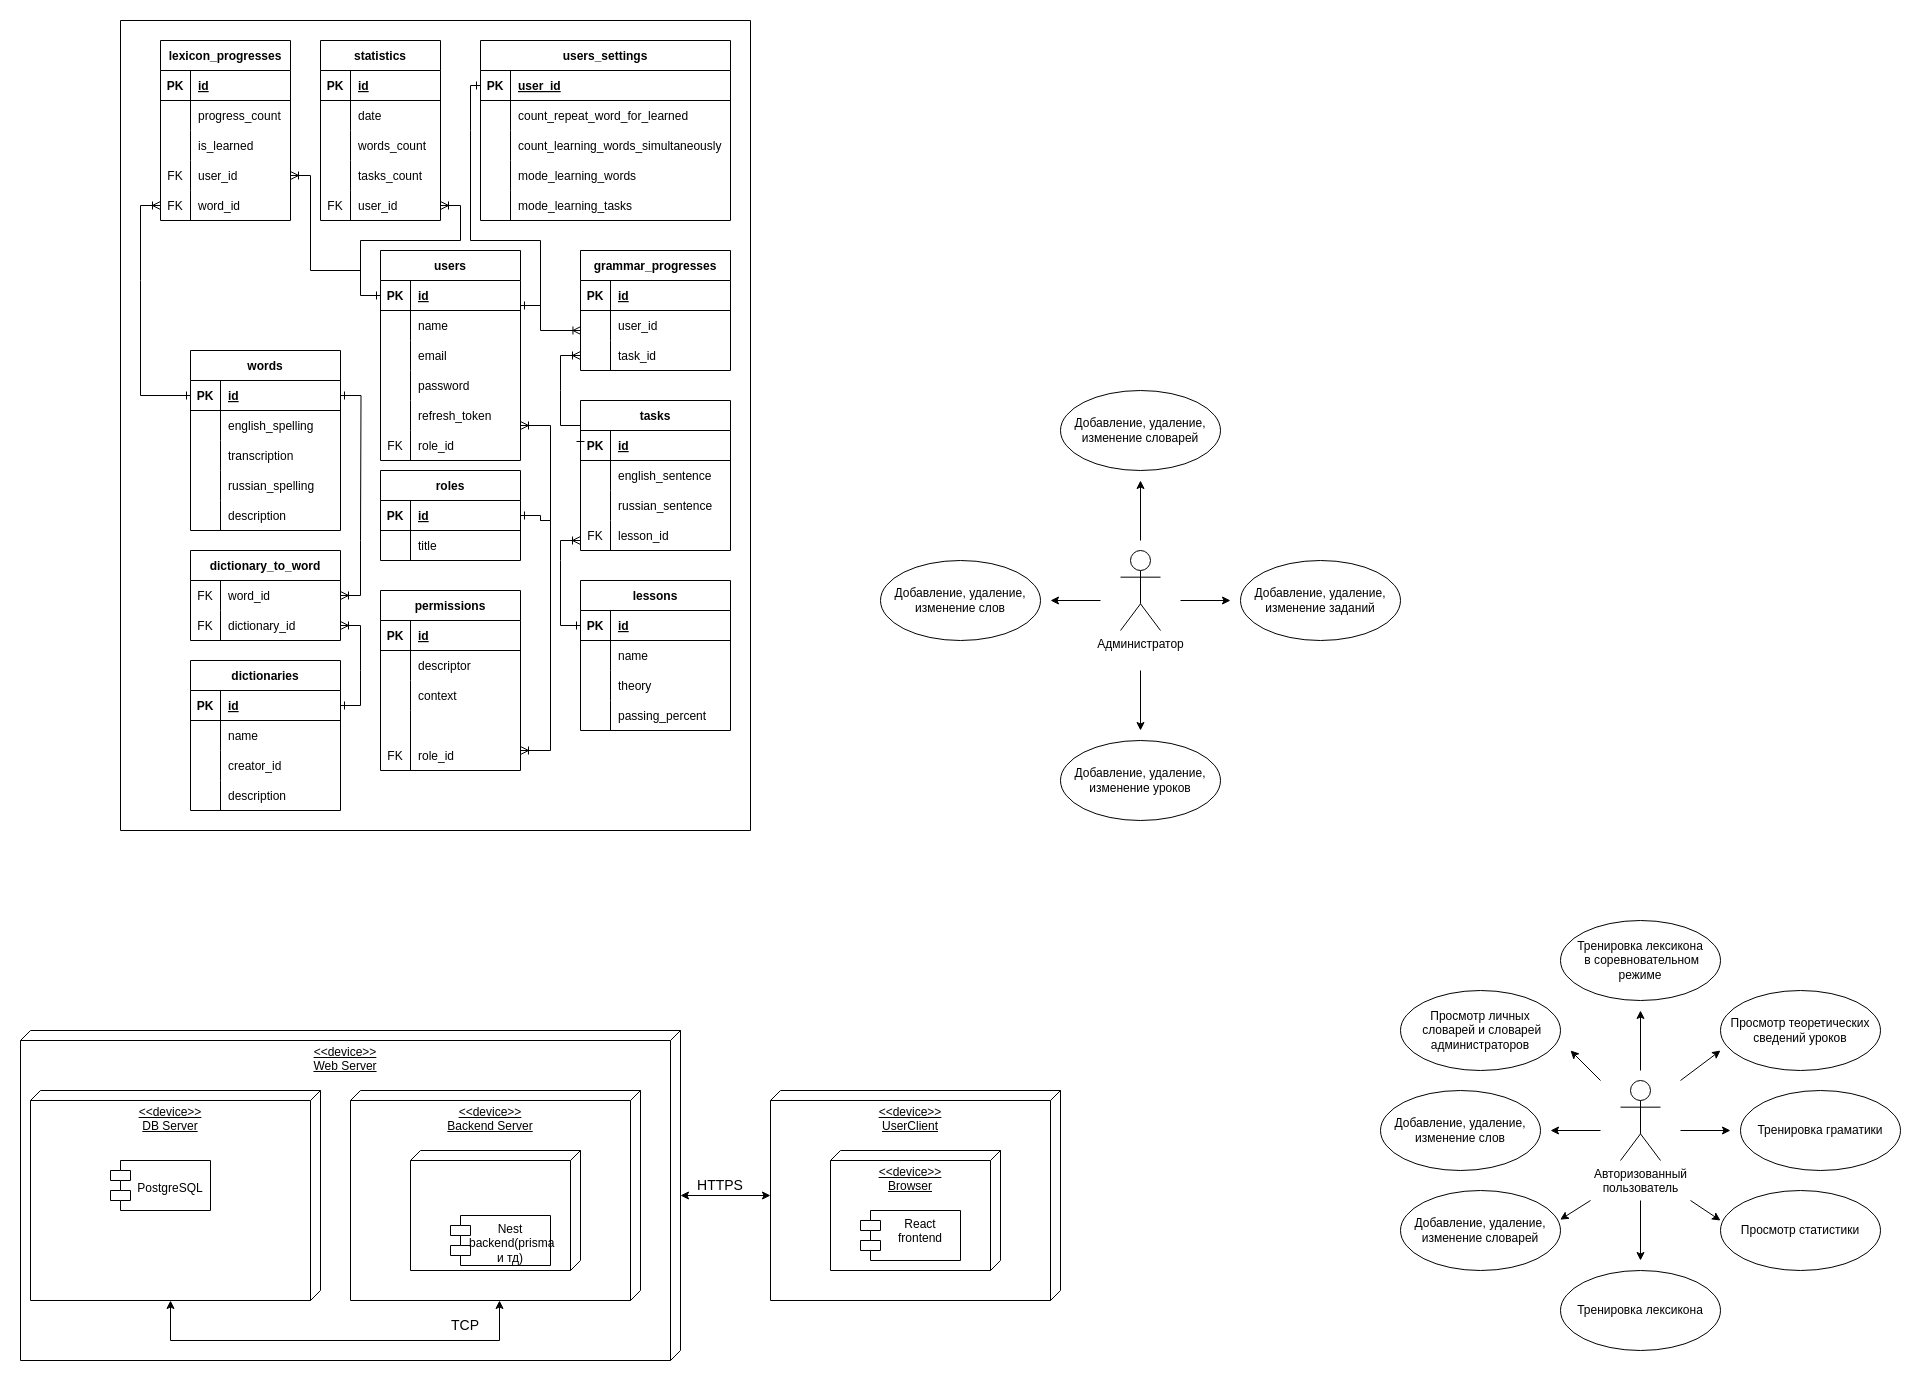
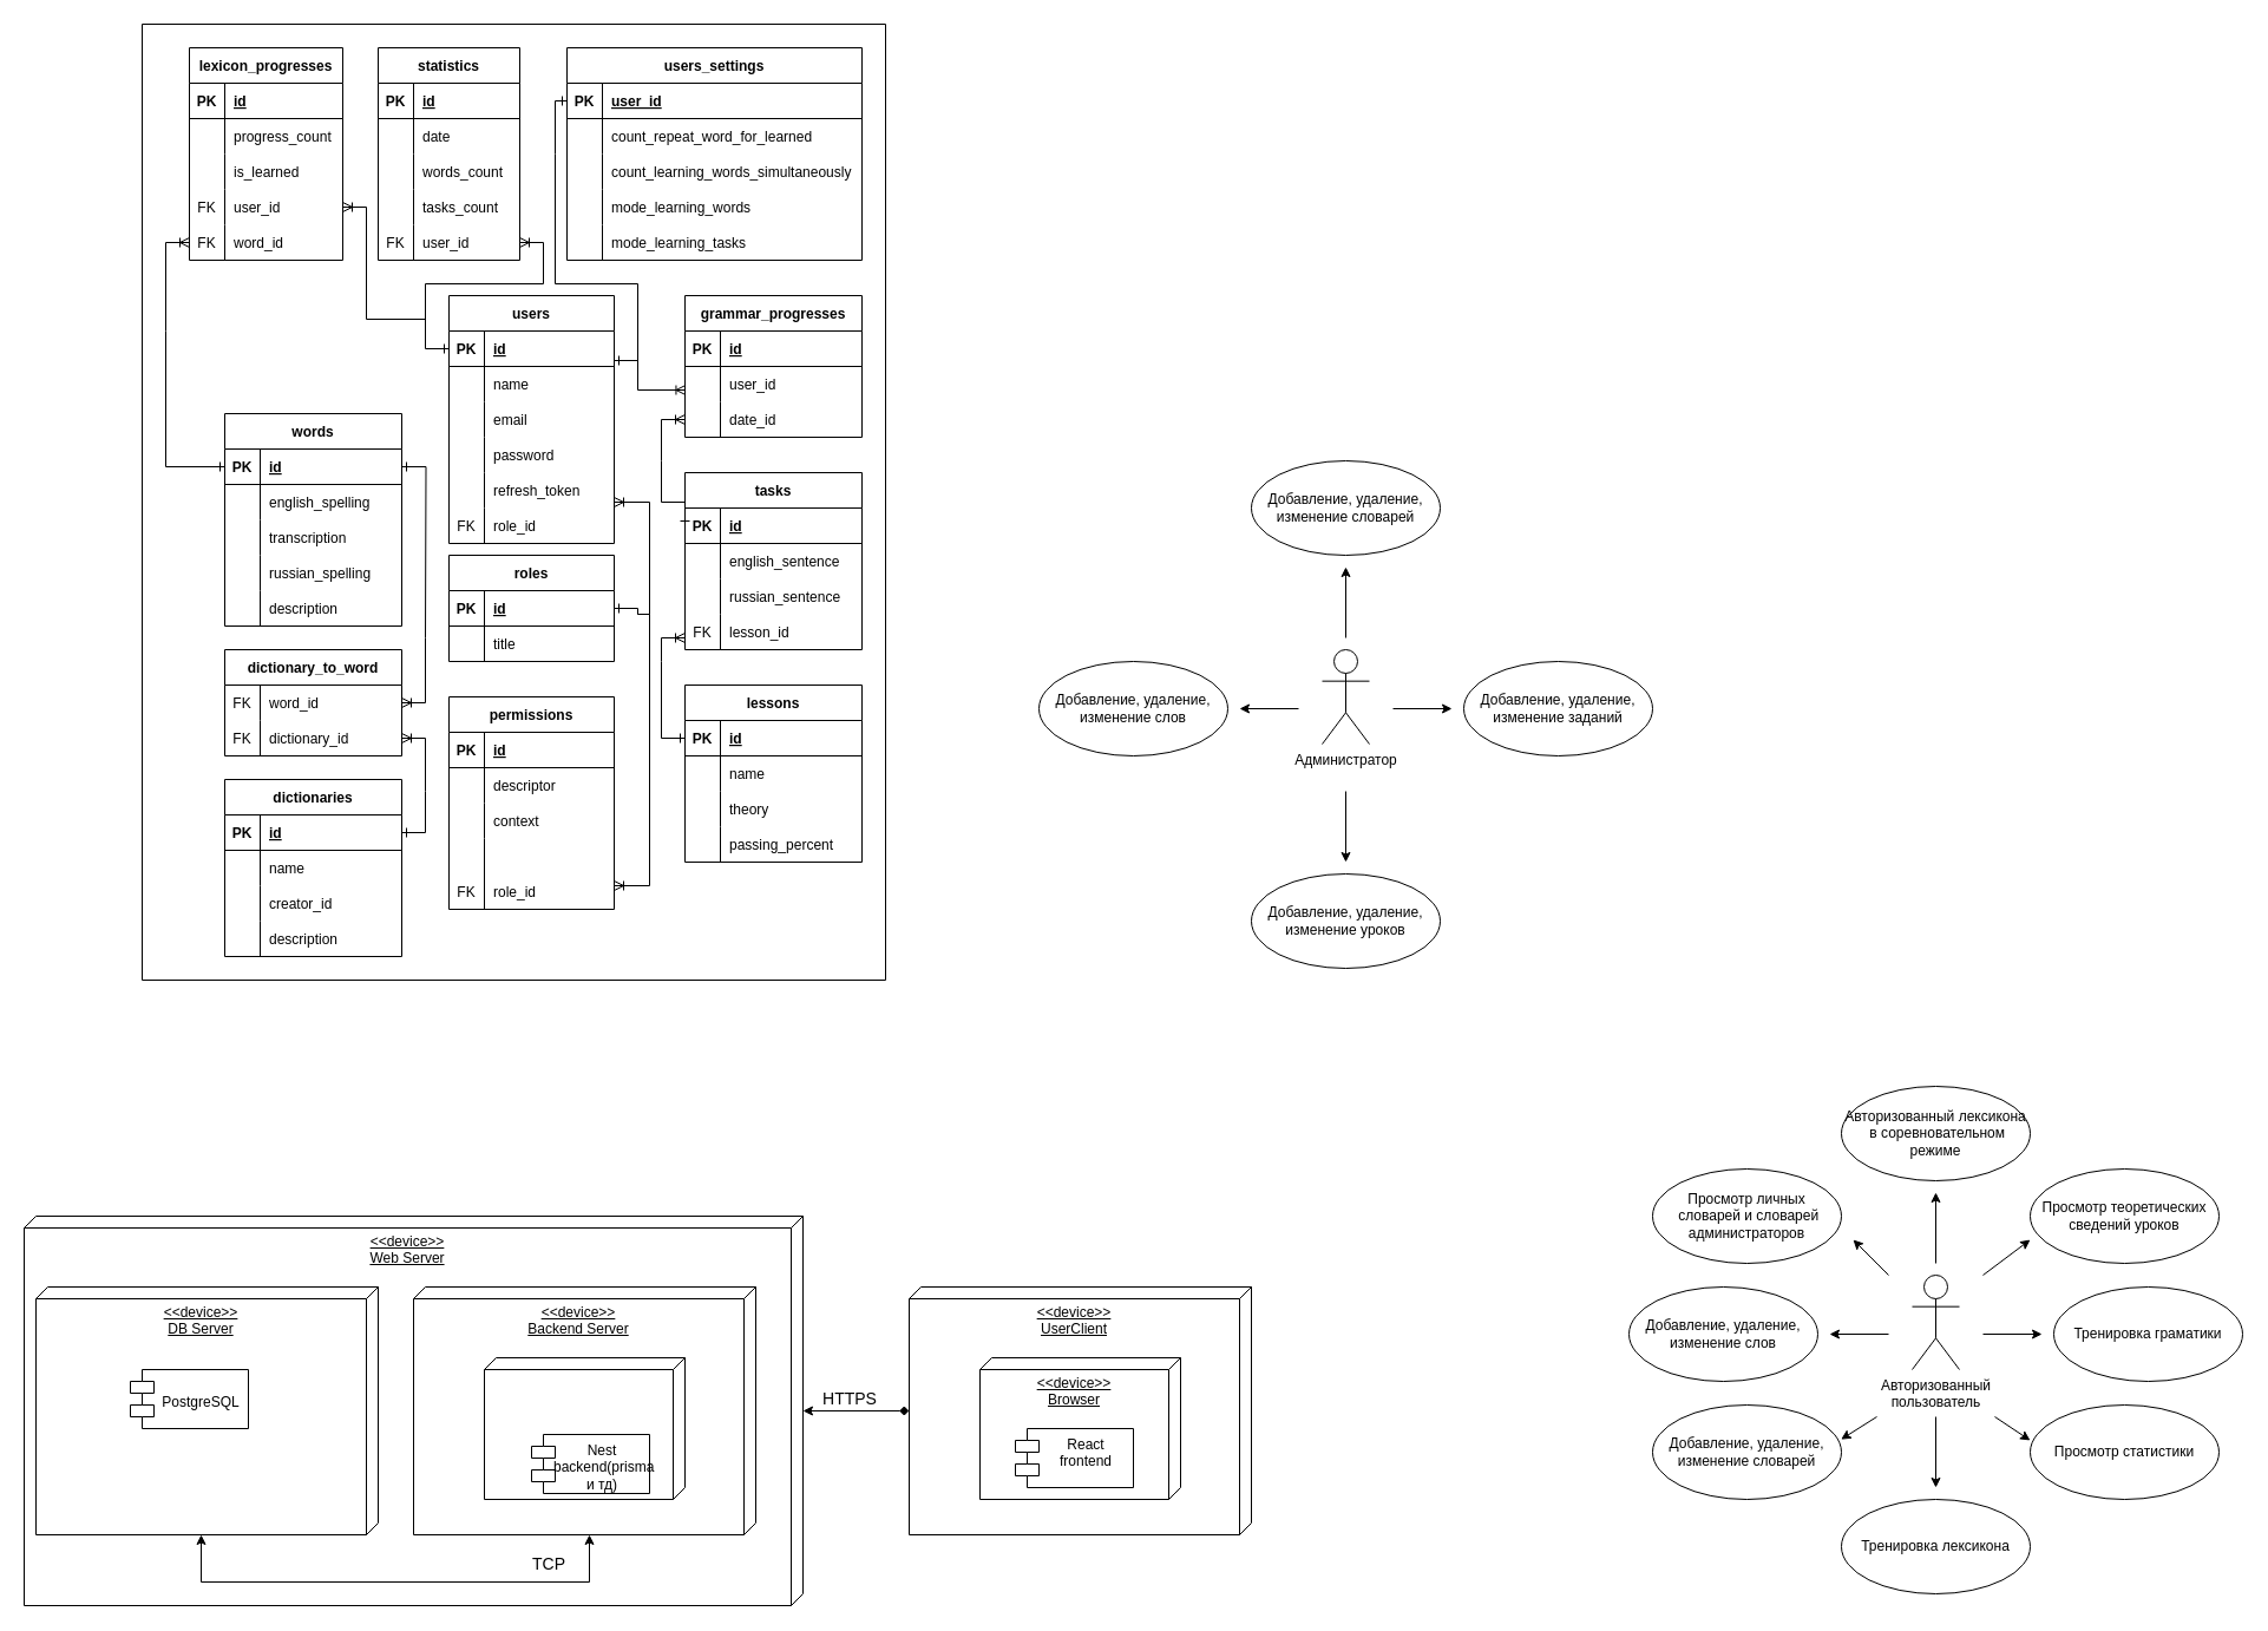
- <mxCell id="154" value="task_id" style="shape=partialRectangle;overflow=hidden;connectable=0;fillColor=none;top=0;left=0;bottom=0;right=0;align=left;spacingLeft=6;" parent="152" vertex="1"><mxGeometry x="30" width="120" height="30" as="geometry"><mxRectangle width="120" height="30" as="alternateBounds" /></mxGeometry></mxCell>
+ <mxCell id="154" value="date_id" style="shape=partialRectangle;overflow=hidden;connectable=0;fillColor=none;top=0;left=0;bottom=0;right=0;align=left;spacingLeft=6;" parent="152" vertex="1"><mxGeometry x="30" width="120" height="30" as="geometry"><mxRectangle width="120" height="30" as="alternateBounds" /></mxGeometry></mxCell>
- <mxCell id="19" value="Тренировка лексикона&lt;br&gt;&amp;nbsp;в соревновательном режиме" style="ellipse;whiteSpace=wrap;html=1;" parent="1" vertex="1"><mxGeometry x="1560" y="920" width="160" height="80" as="geometry" /></mxCell>
+ <mxCell id="19" value="Авторизованный лексикона&lt;br&gt;&amp;nbsp;в соревновательном режиме" style="ellipse;whiteSpace=wrap;html=1;" parent="1" vertex="1"><mxGeometry x="1560" y="920" width="160" height="80" as="geometry" /></mxCell>
- <mxCell id="39" value="" style="endArrow=classic;startArrow=classic;html=1;rounded=0;edgeStyle=orthogonalEdgeStyle;" parent="1" source="31" target="28" edge="1"><mxGeometry width="50" height="50" relative="1" as="geometry"><mxPoint x="710" y="1180" as="sourcePoint" /><mxPoint x="509" y="1310" as="targetPoint" /><Array as="points" /></mxGeometry></mxCell>
+ <mxCell id="39" value="" style="endArrow=diamond;startArrow=classic;html=1;rounded=0;edgeStyle=orthogonalEdgeStyle;" parent="1" source="31" target="28" edge="1"><mxGeometry width="50" height="50" relative="1" as="geometry"><mxPoint x="710" y="1180" as="sourcePoint" /><mxPoint x="509" y="1310" as="targetPoint" /><Array as="points" /></mxGeometry></mxCell>
